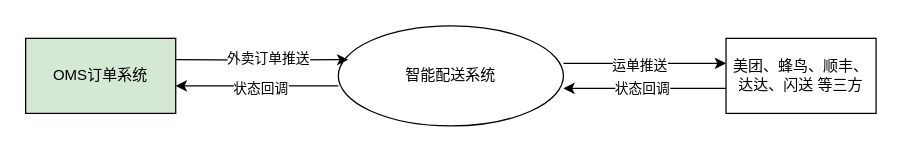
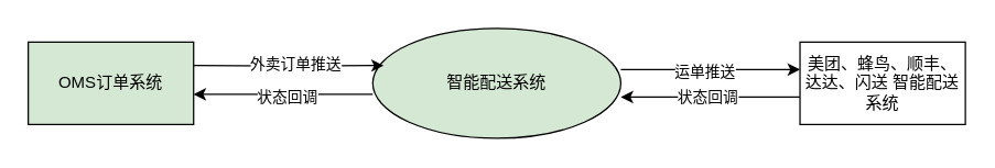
- <mxCell id="6" value="智能配送系统" style="ellipse;whiteSpace=wrap;html=1;rounded=0;" parent="1" vertex="1"><mxGeometry x="270" y="20" width="180" height="80" as="geometry" /></mxCell>
+ <mxCell id="6" value="智能配送系统" style="ellipse;whiteSpace=wrap;html=1;rounded=0;fillColor=#d5e8d4;" parent="1" vertex="1"><mxGeometry x="270" y="20" width="180" height="80" as="geometry" /></mxCell>
- <mxCell id="12" value="美团、蜂鸟、顺丰、达达、闪送 等三方" style="rounded=0;whiteSpace=wrap;html=1;" parent="1" vertex="1"><mxGeometry x="580" y="30" width="120" height="60" as="geometry" /></mxCell>
+ <mxCell id="12" value="美团、蜂鸟、顺丰、达达、闪送 智能配送系统" style="rounded=0;whiteSpace=wrap;html=1;" parent="1" vertex="1"><mxGeometry x="580" y="30" width="120" height="60" as="geometry" /></mxCell>
